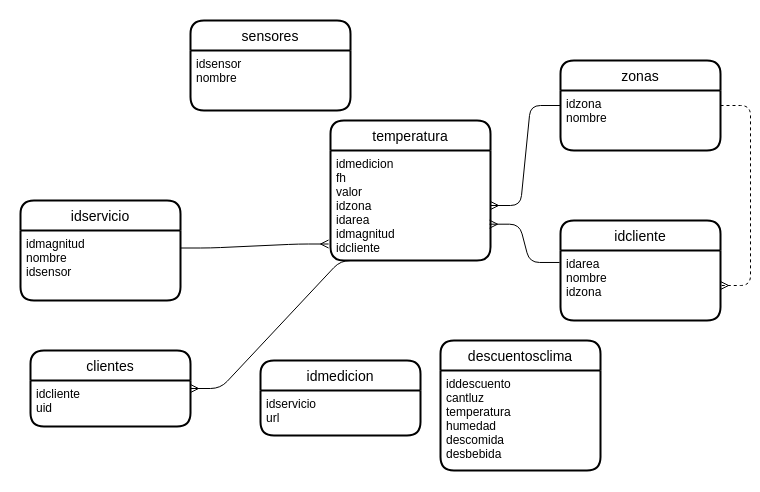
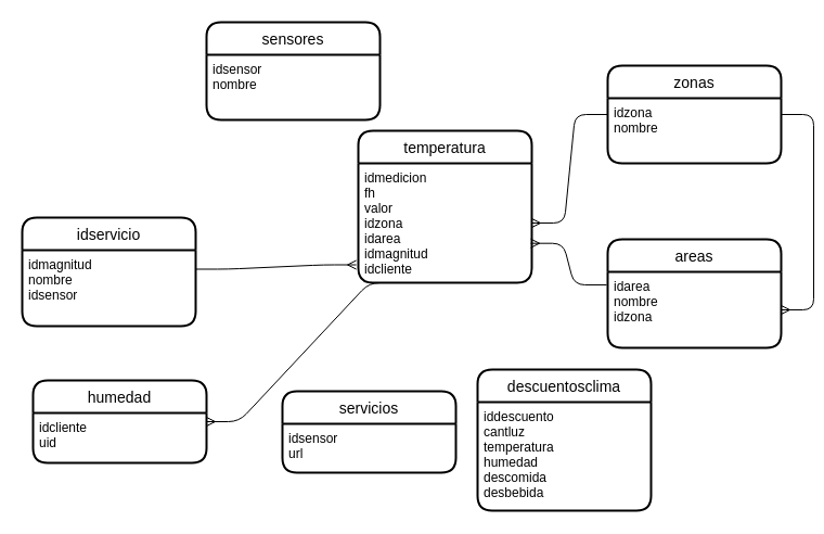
- <mxCell id="18" value="" style="edgeStyle=entityRelationEdgeStyle;fontSize=12;html=1;endArrow=ERmany;entryX=1;entryY=0.5;entryDx=0;entryDy=0;exitX=1;exitY=0.25;exitDx=0;exitDy=0;dashed=1;" parent="1" source="6" target="8" edge="1"><mxGeometry width="100" height="100" relative="1" as="geometry"><mxPoint x="760" y="100" as="sourcePoint" /><mxPoint x="780" y="320" as="targetPoint" /></mxGeometry></mxCell>
+ <mxCell id="18" value="" style="edgeStyle=entityRelationEdgeStyle;fontSize=12;html=1;endArrow=ERmany;entryX=1;entryY=0.5;entryDx=0;entryDy=0;exitX=1;exitY=0.25;exitDx=0;exitDy=0;" parent="1" source="6" target="8" edge="1"><mxGeometry width="100" height="100" relative="1" as="geometry"><mxPoint x="760" y="100" as="sourcePoint" /><mxPoint x="780" y="320" as="targetPoint" /></mxGeometry></mxCell>
- <mxCell id="7" value="idcliente" style="swimlane;childLayout=stackLayout;horizontal=1;startSize=30;horizontalStack=0;rounded=1;fontSize=14;fontStyle=0;strokeWidth=2;resizeParent=0;resizeLast=1;shadow=0;dashed=0;align=center;" parent="1" vertex="1"><mxGeometry x="560" y="220" width="160" height="100" as="geometry" /></mxCell>
+ <mxCell id="7" value="areas" style="swimlane;childLayout=stackLayout;horizontal=1;startSize=30;horizontalStack=0;rounded=1;fontSize=14;fontStyle=0;strokeWidth=2;resizeParent=0;resizeLast=1;shadow=0;dashed=0;align=center;" parent="1" vertex="1"><mxGeometry x="560" y="220" width="160" height="100" as="geometry" /></mxCell>
- <mxCell id="22" value="clientes" style="swimlane;childLayout=stackLayout;horizontal=1;startSize=30;horizontalStack=0;rounded=1;fontSize=14;fontStyle=0;strokeWidth=2;resizeParent=0;resizeLast=1;shadow=0;dashed=0;align=center;" parent="1" vertex="1"><mxGeometry x="30" y="350" width="160" height="76" as="geometry" /></mxCell>
+ <mxCell id="22" value="humedad" style="swimlane;childLayout=stackLayout;horizontal=1;startSize=30;horizontalStack=0;rounded=1;fontSize=14;fontStyle=0;strokeWidth=2;resizeParent=0;resizeLast=1;shadow=0;dashed=0;align=center;" parent="1" vertex="1"><mxGeometry x="30" y="350" width="160" height="76" as="geometry" /></mxCell>
- <mxCell id="2" value="idmedicion" style="swimlane;childLayout=stackLayout;horizontal=1;startSize=30;horizontalStack=0;rounded=1;fontSize=14;fontStyle=0;strokeWidth=2;resizeParent=0;resizeLast=1;shadow=0;dashed=0;align=center;" parent="1" vertex="1"><mxGeometry x="260" y="360" width="160" height="75" as="geometry" /></mxCell>
+ <mxCell id="2" value="servicios" style="swimlane;childLayout=stackLayout;horizontal=1;startSize=30;horizontalStack=0;rounded=1;fontSize=14;fontStyle=0;strokeWidth=2;resizeParent=0;resizeLast=1;shadow=0;dashed=0;align=center;" parent="1" vertex="1"><mxGeometry x="260" y="360" width="160" height="75" as="geometry" /></mxCell>
- <mxCell id="3" value="idservicio&#10;url&#10;" style="align=left;strokeColor=none;fillColor=none;spacingLeft=4;fontSize=12;verticalAlign=top;resizable=0;rotatable=0;part=1;" parent="2" vertex="1"><mxGeometry y="30" width="160" height="45" as="geometry" /></mxCell>
+ <mxCell id="3" value="idsensor&#10;url&#10;" style="align=left;strokeColor=none;fillColor=none;spacingLeft=4;fontSize=12;verticalAlign=top;resizable=0;rotatable=0;part=1;" parent="2" vertex="1"><mxGeometry y="30" width="160" height="45" as="geometry" /></mxCell>
